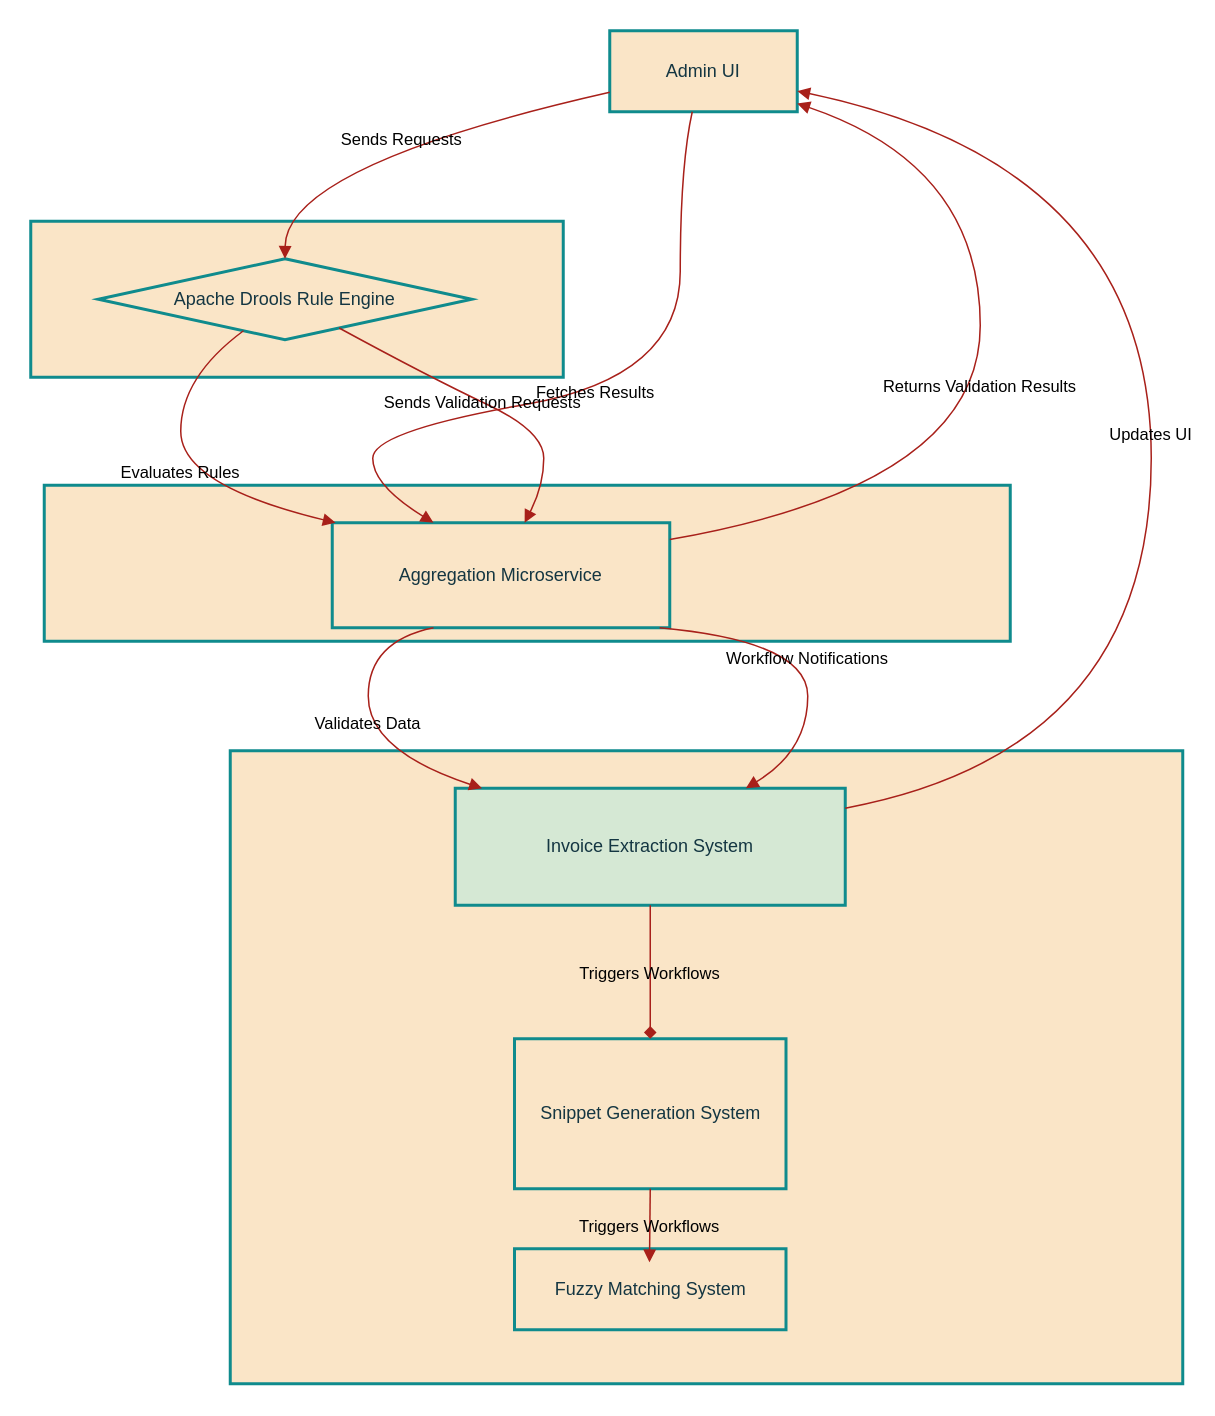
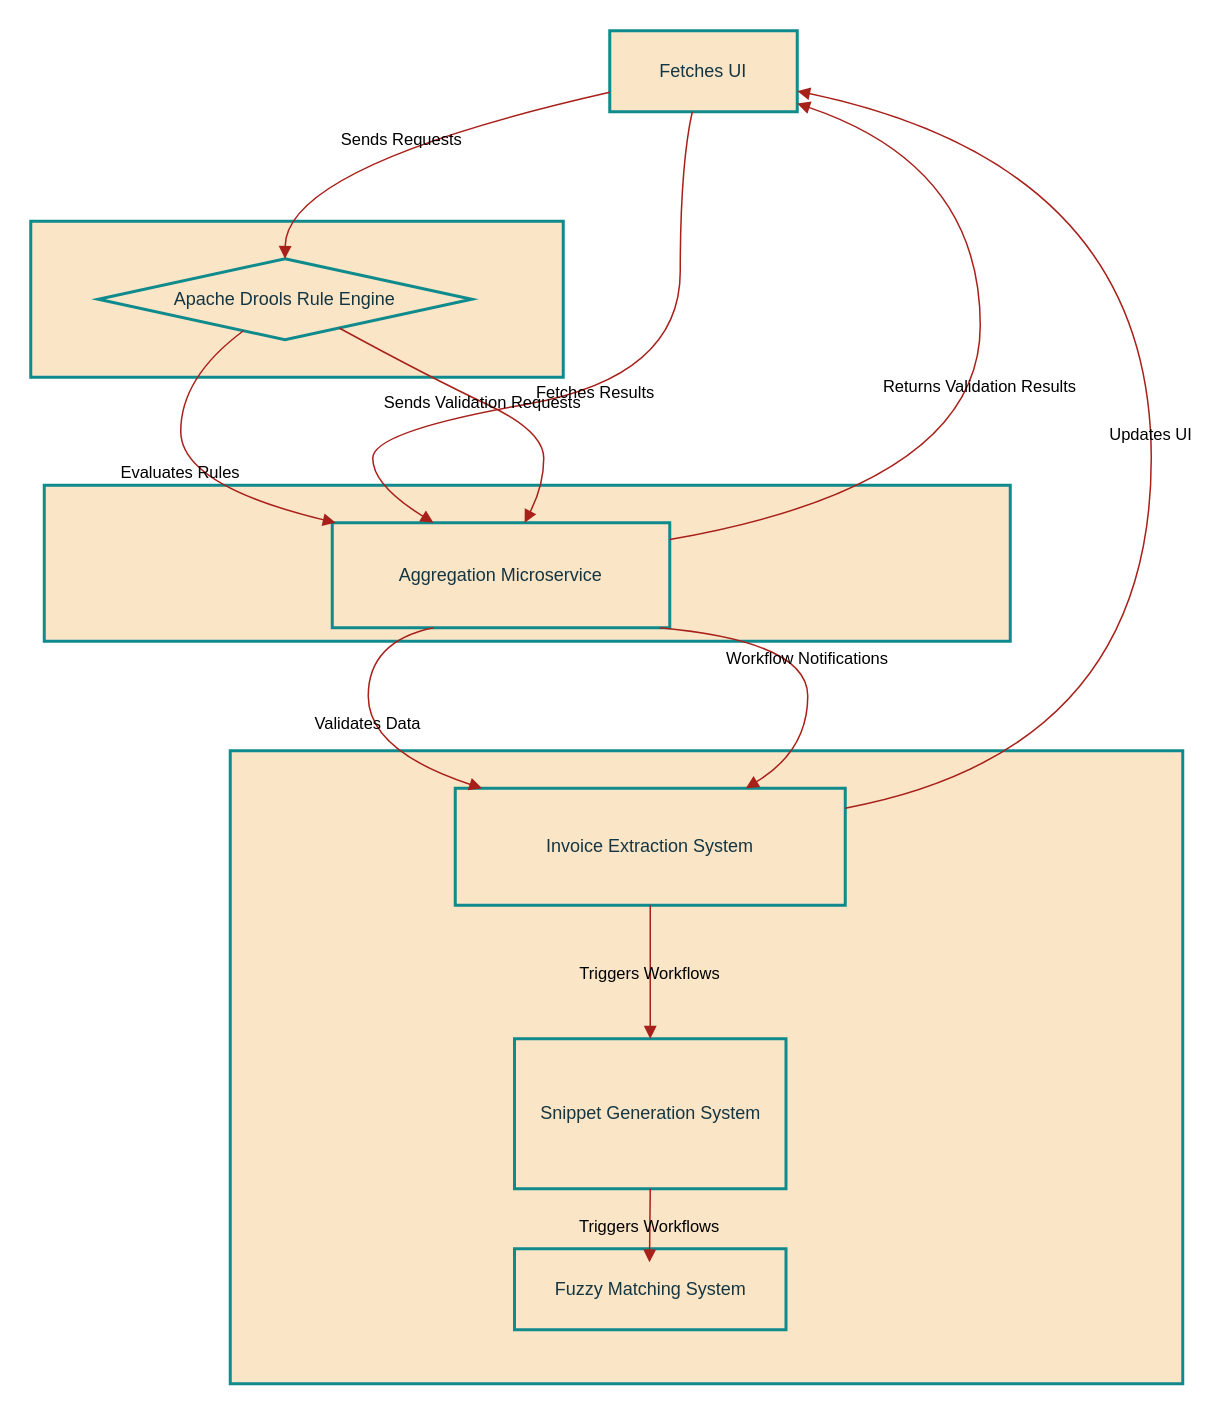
- <mxCell id="5" value="Admin UI" style="whiteSpace=wrap;strokeWidth=2;labelBackgroundColor=none;fillColor=#FAE5C7;strokeColor=#0F8B8D;fontColor=#143642;" parent="1" vertex="1"><mxGeometry x="406" y="20" width="125" height="54" as="geometry" /></mxCell>
+ <mxCell id="5" value="Fetches UI" style="whiteSpace=wrap;strokeWidth=2;labelBackgroundColor=none;fillColor=#FAE5C7;strokeColor=#0F8B8D;fontColor=#143642;" parent="1" vertex="1"><mxGeometry x="406" y="20" width="125" height="54" as="geometry" /></mxCell>
- <mxCell id="8" value="Invoice Extraction System" style="whiteSpace=wrap;strokeWidth=2;labelBackgroundColor=none;fillColor=#d5e8d4;strokeColor=#0F8B8D;fontColor=#143642;" parent="1" vertex="1"><mxGeometry x="303" y="525" width="260" height="78" as="geometry" /></mxCell>
+ <mxCell id="8" value="Invoice Extraction System" style="whiteSpace=wrap;strokeWidth=2;labelBackgroundColor=none;fillColor=#FAE5C7;strokeColor=#0F8B8D;fontColor=#143642;" parent="1" vertex="1"><mxGeometry x="303" y="525" width="260" height="78" as="geometry" /></mxCell>
- <mxCell id="13" value="Triggers Workflows" style="curved=1;startArrow=none;endArrow=diamond;exitX=0.5;exitY=0.99;entryX=0.5;entryY=0;labelBackgroundColor=none;strokeColor=#A8201A;fontColor=default;" parent="1" source="8" target="9" edge="1"><mxGeometry relative="1" as="geometry"><Array as="points" /></mxGeometry></mxCell>
+ <mxCell id="13" value="Triggers Workflows" style="curved=1;startArrow=none;endArrow=block;exitX=0.5;exitY=0.99;entryX=0.5;entryY=0;labelBackgroundColor=none;strokeColor=#A8201A;fontColor=default;" parent="1" source="8" target="9" edge="1"><mxGeometry relative="1" as="geometry"><Array as="points" /></mxGeometry></mxCell>
